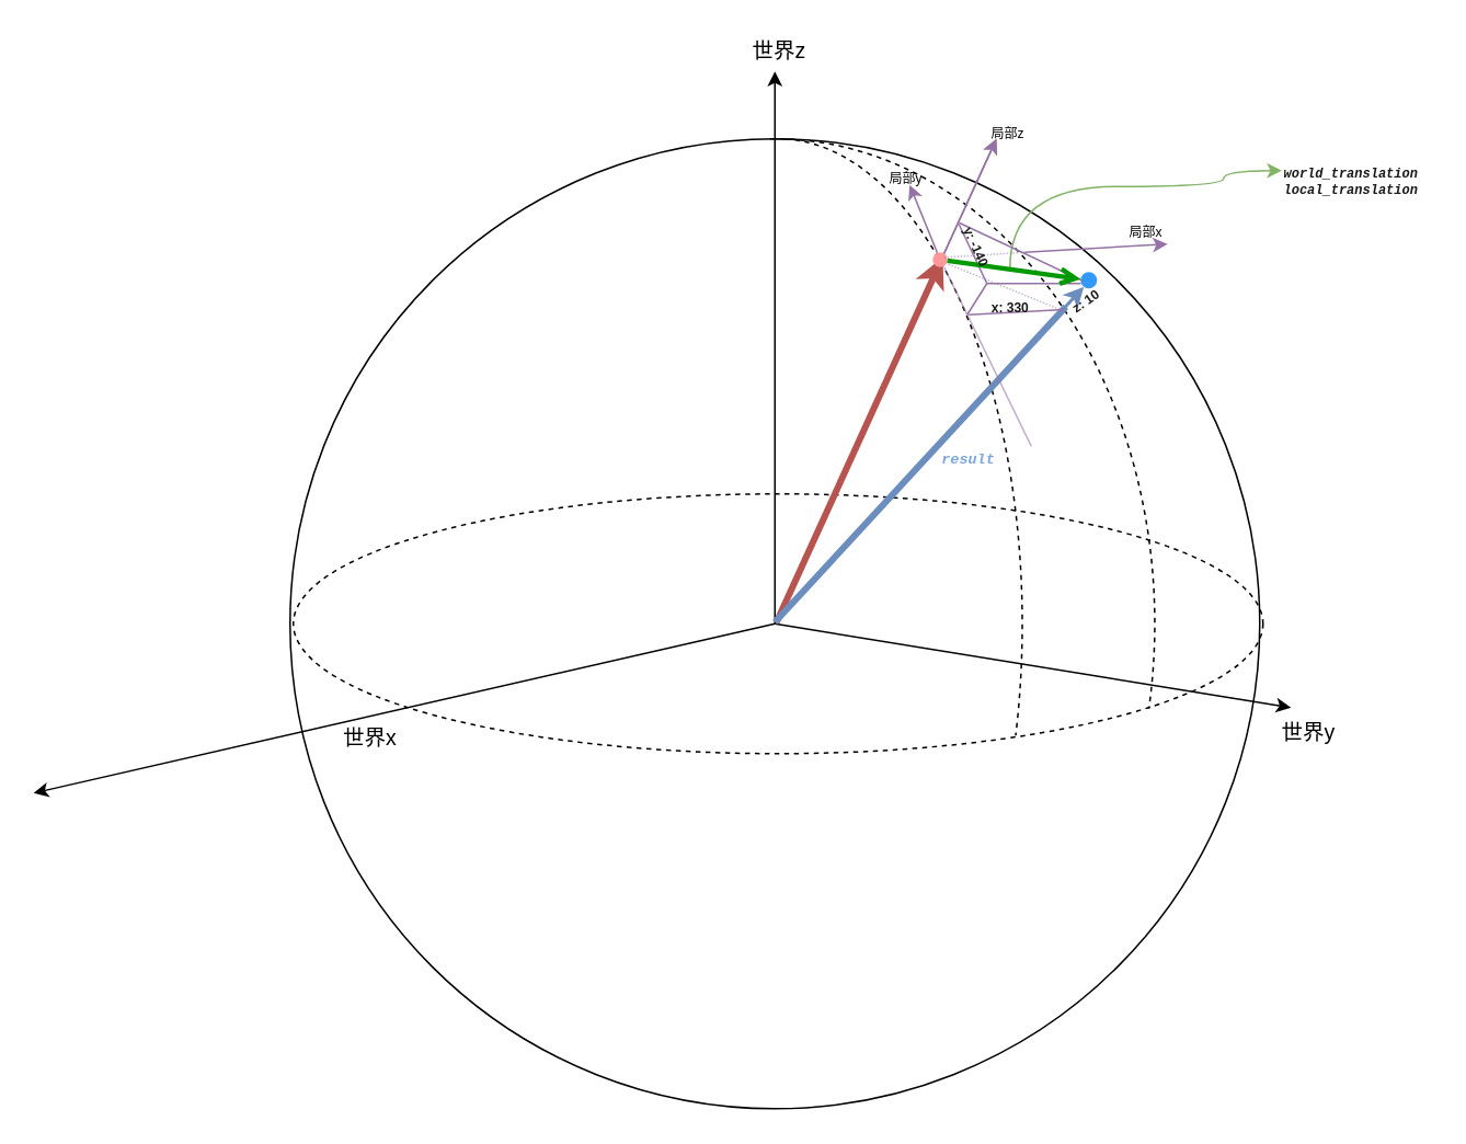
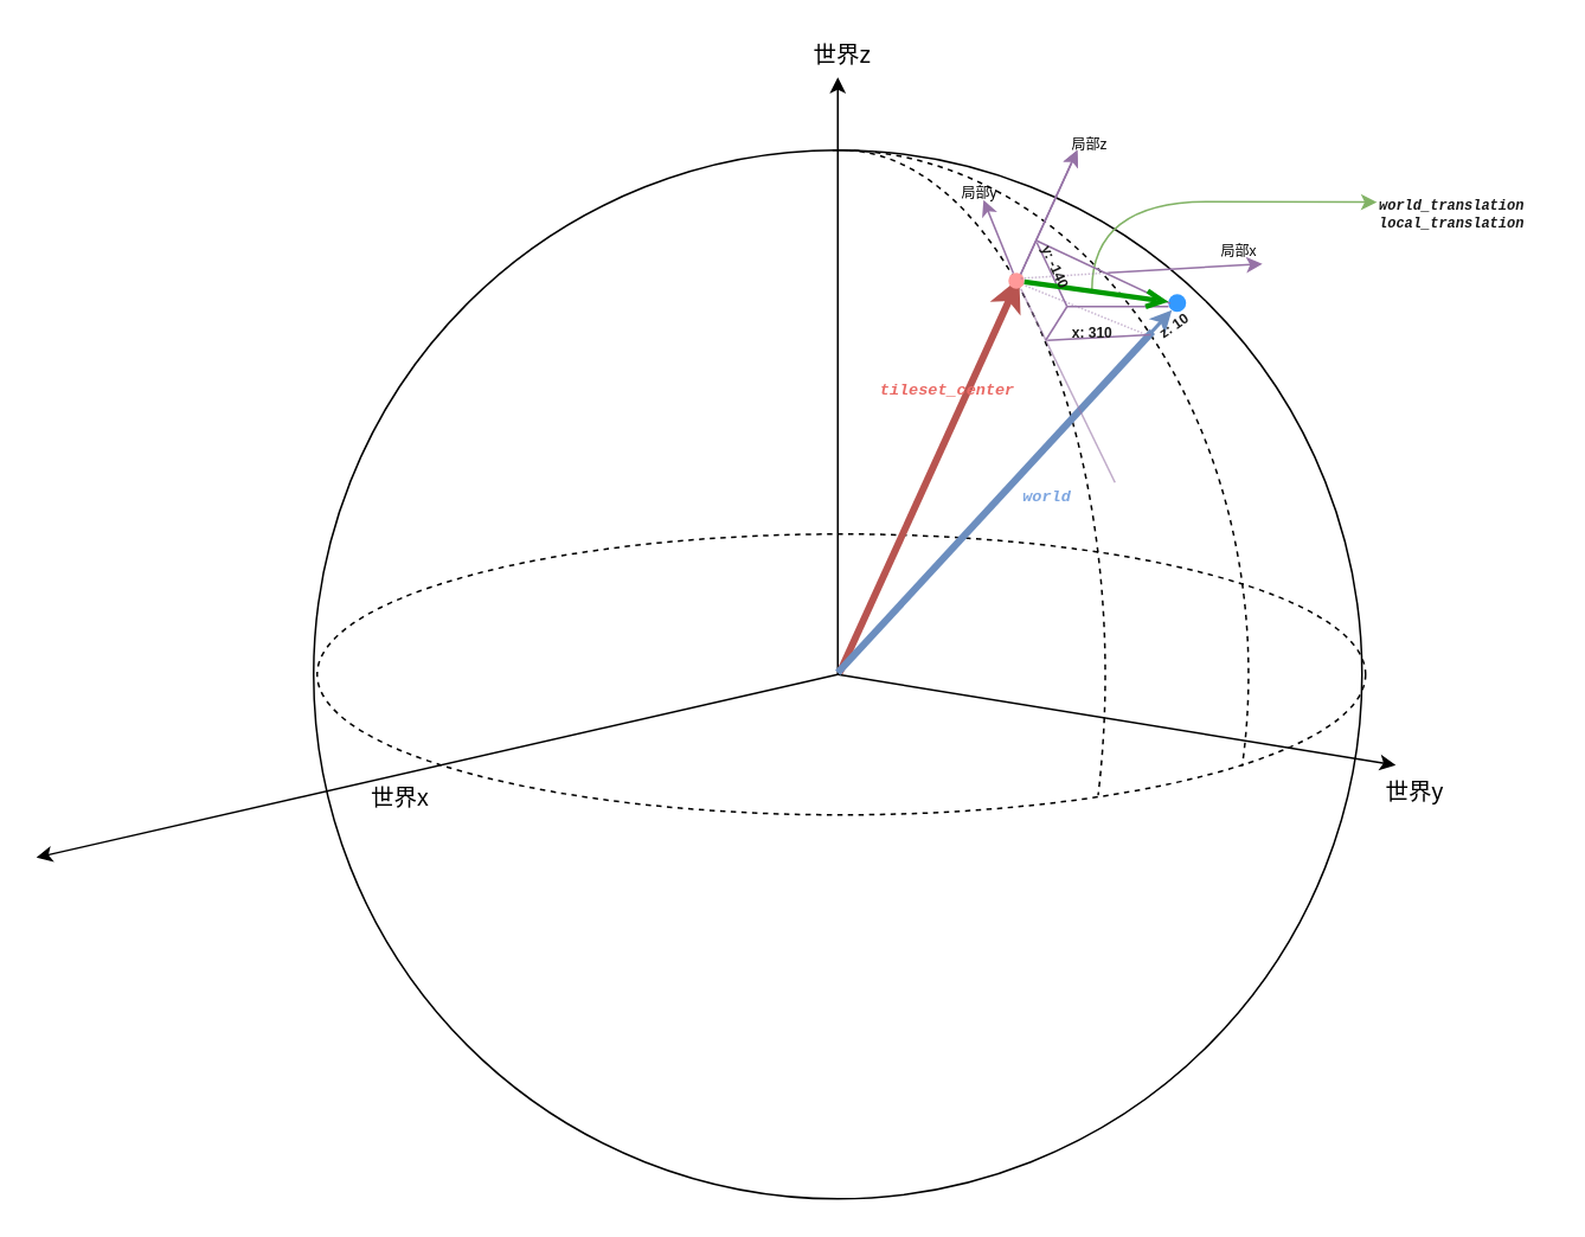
- <mxCell id="28" value="world_translation&lt;br style=&quot;font-size: 8px;&quot;&gt;local_translation" style="text;whiteSpace=wrap;html=1;fontSize=8;fontFamily=Courier New;fontStyle=3;fontColor=#1A1A1A;" vertex="1" parent="1"><mxGeometry x="779" y="94" width="96" height="25" as="geometry" /></mxCell>
+ <mxCell id="28" value="world_translation&lt;br style=&quot;font-size: 8px;&quot;&gt;local_translation" style="text;whiteSpace=wrap;html=1;fontSize=8;fontFamily=Courier New;fontStyle=3;fontColor=#1A1A1A;" vertex="1" parent="1"><mxGeometry x="774" y="104" width="96" height="25" as="geometry" /></mxCell>
- <mxCell id="39" value="x: 330" style="text;html=1;strokeColor=none;fillColor=none;align=center;verticalAlign=middle;whiteSpace=wrap;rounded=0;dashed=1;fontFamily=Helvetica;fontSize=8;fontColor=#1A1A1A;fontStyle=1" vertex="1" parent="1"><mxGeometry x="601" y="181" width="27" height="12" as="geometry" /></mxCell>
+ <mxCell id="39" value="x: 310" style="text;html=1;strokeColor=none;fillColor=none;align=center;verticalAlign=middle;whiteSpace=wrap;rounded=0;dashed=1;fontFamily=Helvetica;fontSize=8;fontColor=#1A1A1A;fontStyle=1" vertex="1" parent="1"><mxGeometry x="601" y="181" width="27" height="12" as="geometry" /></mxCell>
+ <mxCell id="25" value="tileset_center" style="text;html=1;strokeColor=none;fillColor=none;align=center;verticalAlign=middle;whiteSpace=wrap;rounded=0;dashed=1;fontSize=9;fontStyle=3;fontFamily=Courier New;fontColor=#EA6B66;" vertex="1" parent="1"><mxGeometry x="490" y="209" width="86" height="21" as="geometry" /></mxCell>
- <mxCell id="26" value="result" style="text;html=1;strokeColor=none;fillColor=none;align=center;verticalAlign=middle;whiteSpace=wrap;rounded=0;dashed=1;fontSize=9;fontStyle=3;fontFamily=Courier New;fontColor=#7EA6E0;" vertex="1" parent="1"><mxGeometry x="563" y="269" width="52" height="21" as="geometry" /></mxCell>
+ <mxCell id="26" value="world" style="text;html=1;strokeColor=none;fillColor=none;align=center;verticalAlign=middle;whiteSpace=wrap;rounded=0;dashed=1;fontSize=9;fontStyle=3;fontFamily=Courier New;fontColor=#7EA6E0;" vertex="1" parent="1"><mxGeometry x="563" y="269" width="52" height="21" as="geometry" /></mxCell>
